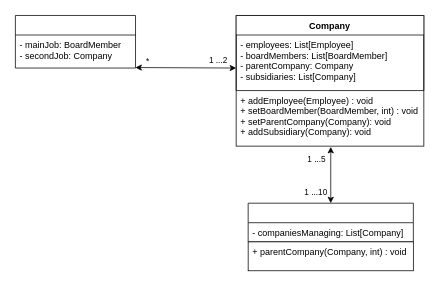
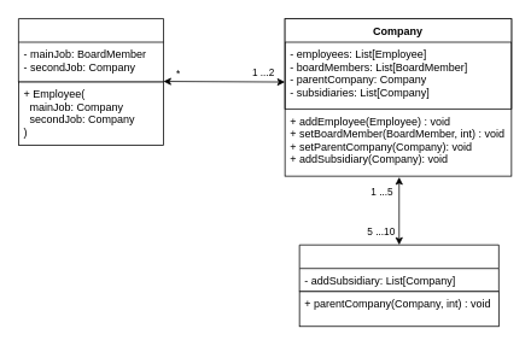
+ <mxCell id="5" value="+ Employee(&#10;  mainJob: Company&#10;  secondJob: Company&#10;)" style="text;strokeColor=default;fillColor=default;align=left;verticalAlign=top;spacingLeft=4;spacingRight=4;overflow=hidden;rotatable=0;points=[[0,0.5],[1,0.5]];portConstraint=eastwest;swimlaneFillColor=default;" vertex="1" parent="2"><mxGeometry y="70" width="160" height="70" as="geometry" /></mxCell>
- <mxCell id="20" value="1 ...10" style="text;html=1;align=center;verticalAlign=middle;resizable=0;points=[];autosize=1;strokeColor=none;fillColor=none;fontSize=11;" vertex="1" parent="1"><mxGeometry x="395" y="240" width="50" height="30" as="geometry" /></mxCell>
+ <mxCell id="20" value="5 ...10" style="text;html=1;align=center;verticalAlign=middle;resizable=0;points=[];autosize=1;strokeColor=none;fillColor=none;fontSize=11;" vertex="1" parent="1"><mxGeometry x="395" y="240" width="50" height="30" as="geometry" /></mxCell>
- <mxCell id="13" value="- companiesManaging: List[Company]" style="text;strokeColor=none;fillColor=none;align=left;verticalAlign=top;spacingLeft=4;spacingRight=4;overflow=hidden;rotatable=0;points=[[0,0.5],[1,0.5]];portConstraint=eastwest;" vertex="1" parent="12"><mxGeometry y="26" width="220" height="25.5" as="geometry" /></mxCell>
+ <mxCell id="13" value="- addSubsidiary: List[Company]" style="text;strokeColor=none;fillColor=none;align=left;verticalAlign=top;spacingLeft=4;spacingRight=4;overflow=hidden;rotatable=0;points=[[0,0.5],[1,0.5]];portConstraint=eastwest;" vertex="1" parent="12"><mxGeometry y="26" width="220" height="25.5" as="geometry" /></mxCell>
